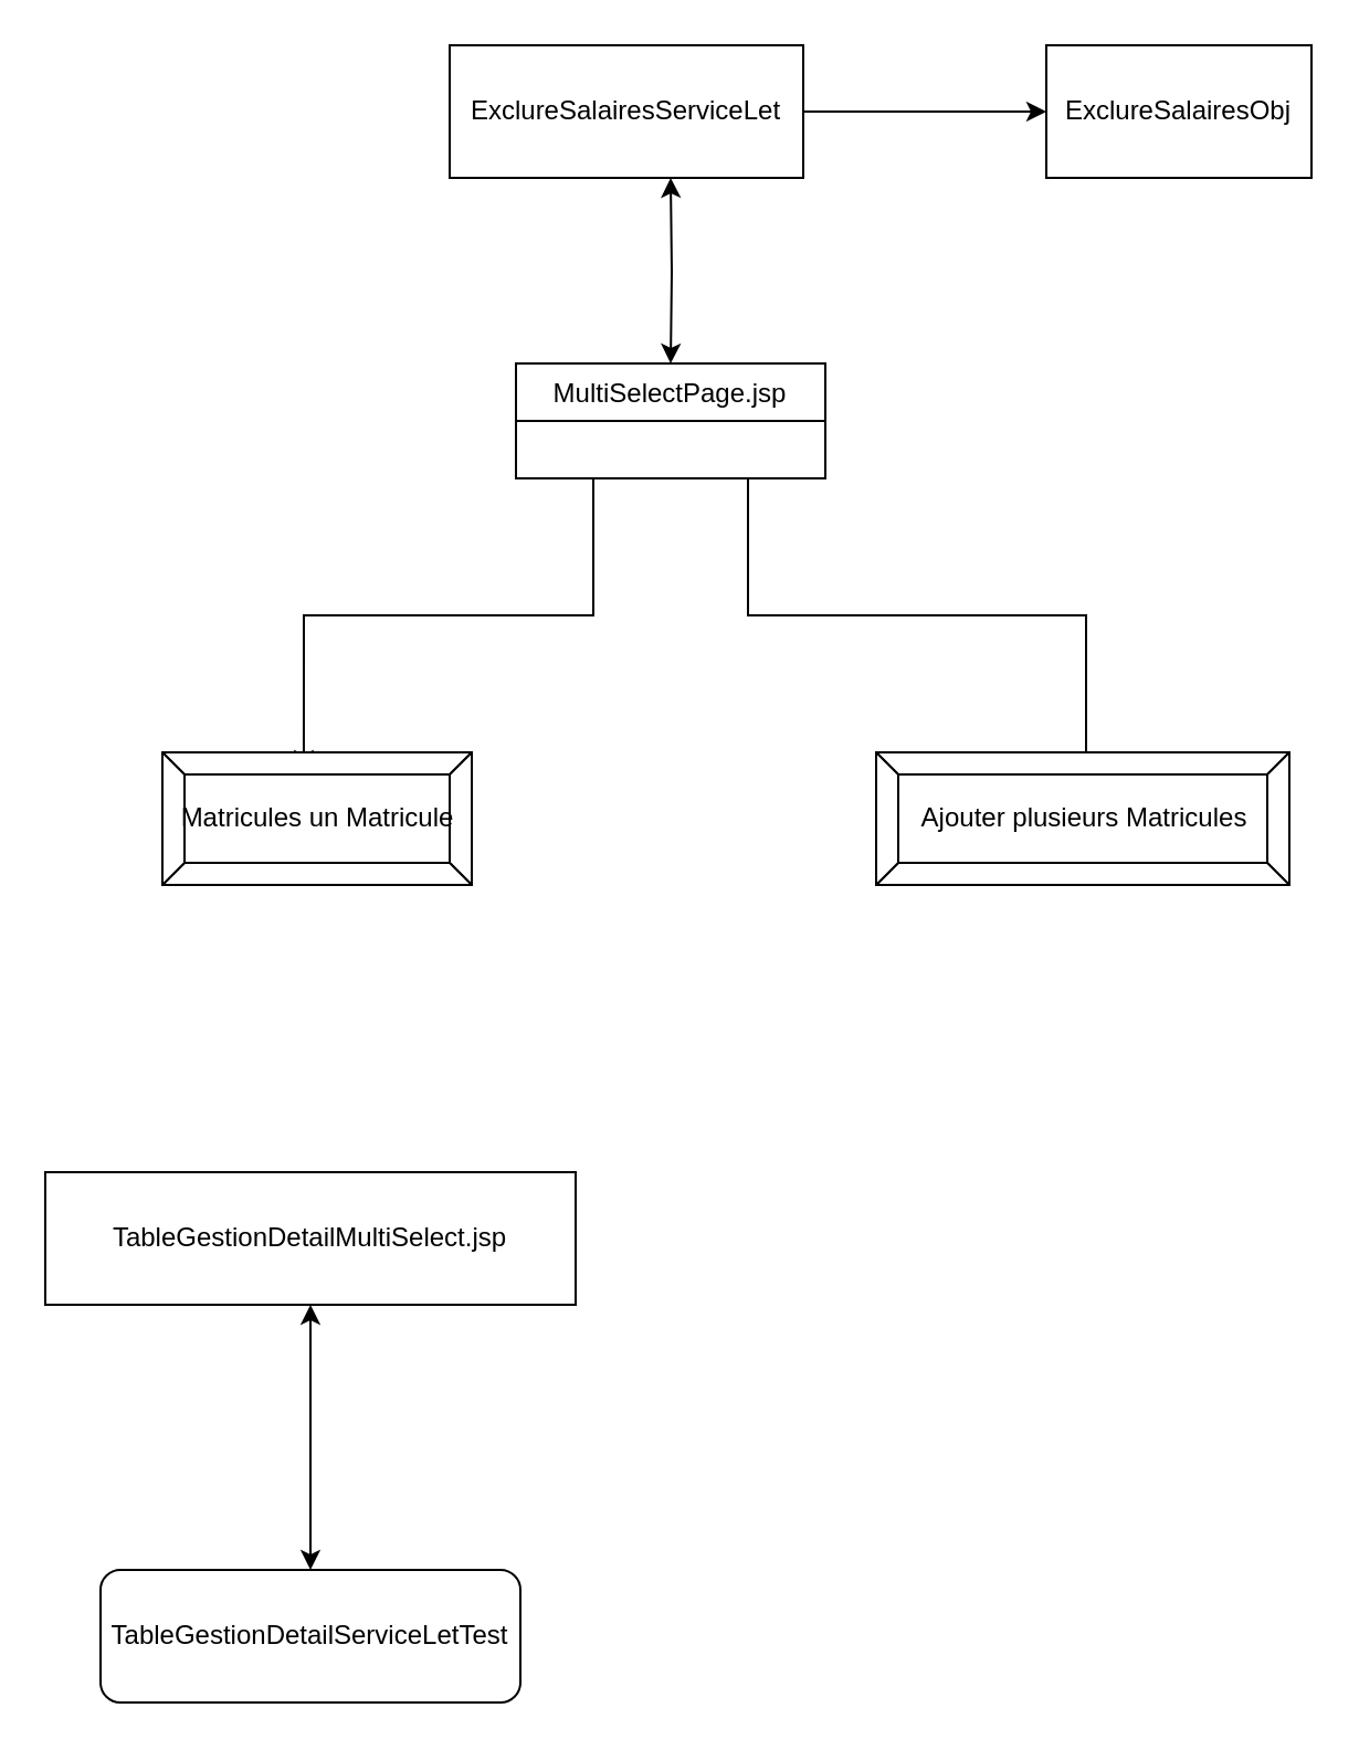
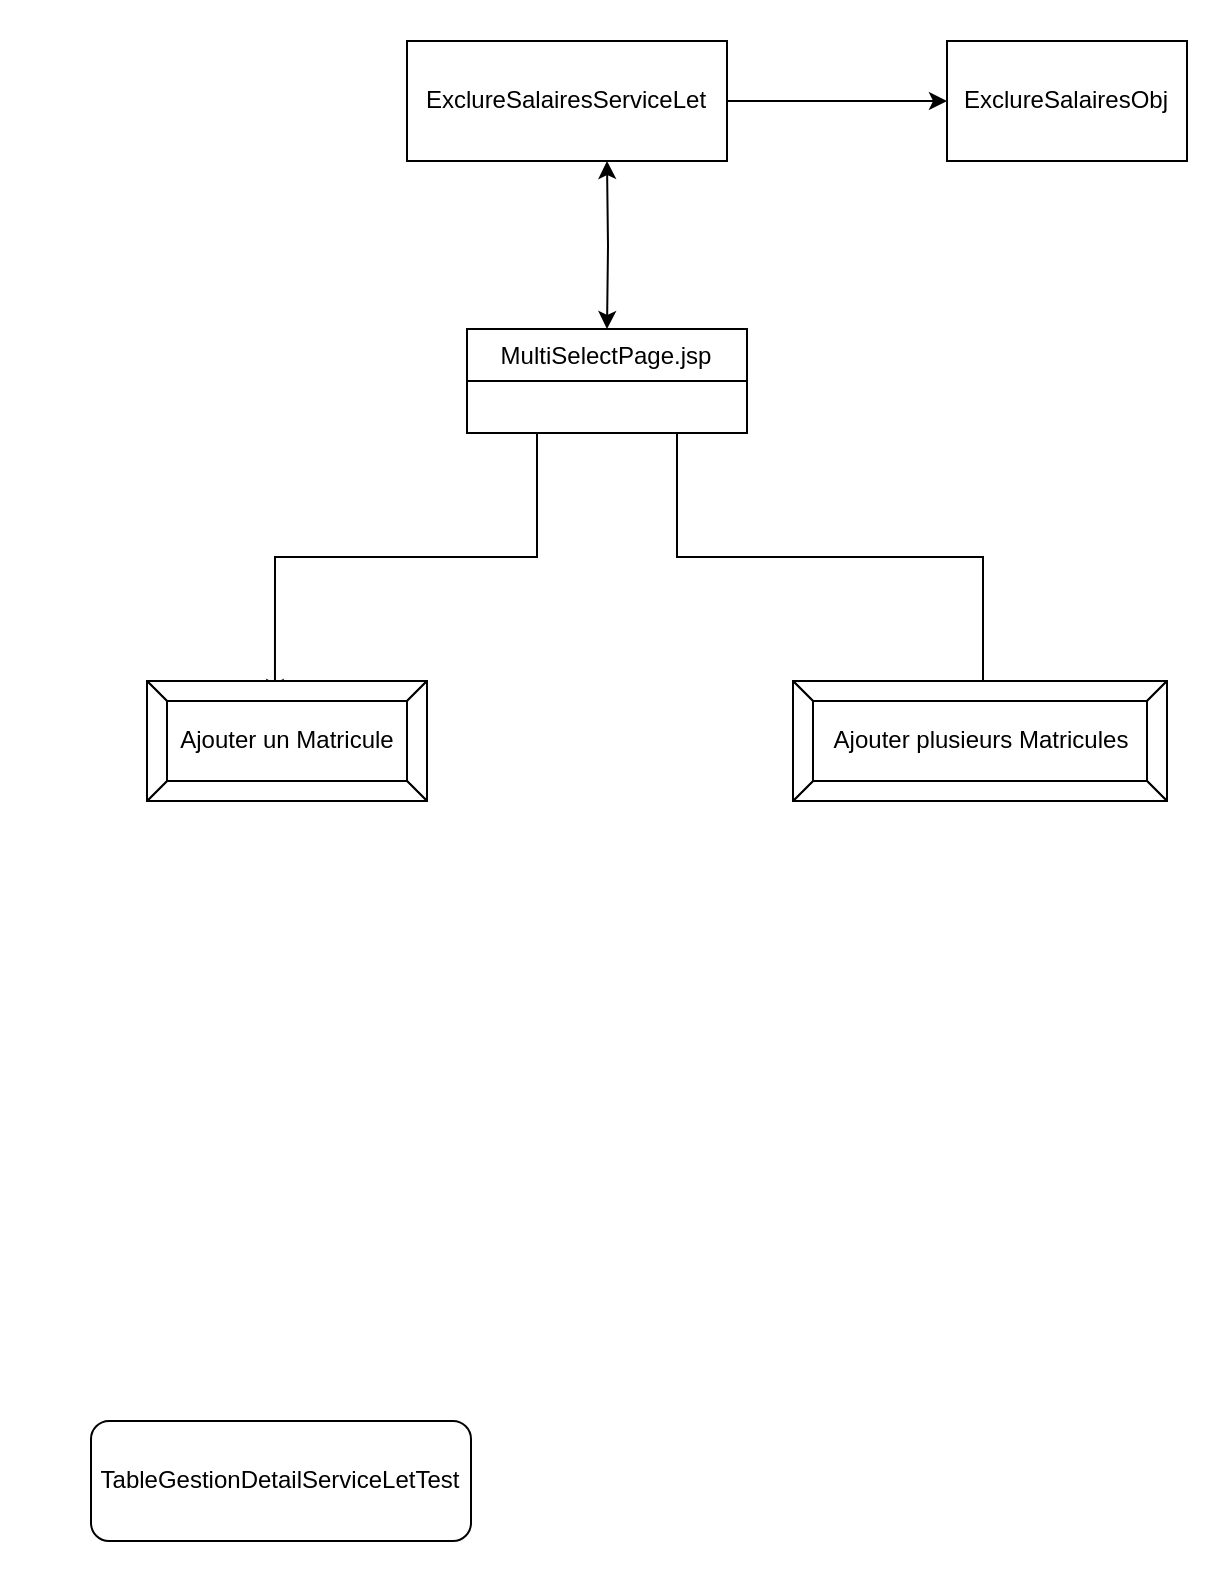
- <mxCell id="5" value="Matricules un Matricule" style="labelPosition=center;verticalLabelPosition=middle;align=center;html=1;shape=mxgraph.basic.button;dx=10;" vertex="1" parent="1"><mxGeometry x="73" y="340" width="140" height="60" as="geometry" /></mxCell>
+ <mxCell id="5" value="Ajouter un Matricule" style="labelPosition=center;verticalLabelPosition=middle;align=center;html=1;shape=mxgraph.basic.button;dx=10;" vertex="1" parent="1"><mxGeometry x="73" y="340" width="140" height="60" as="geometry" /></mxCell>
- <mxCell id="8" value="TableGestionDetailMultiSelect.jsp&lt;br&gt;" style="rounded=0;whiteSpace=wrap;html=1;" vertex="1" parent="1"><mxGeometry x="20" y="530" width="240" height="60" as="geometry" /></mxCell>
- <mxCell id="7" style="edgeStyle=orthogonalEdgeStyle;rounded=0;orthogonalLoop=1;jettySize=auto;html=1;exitX=0.5;exitY=1;exitDx=0;exitDy=0;entryX=0.5;entryY=0;entryDx=0;entryDy=0;startArrow=classic;startFill=1;endArrow=classic;endFill=1;" edge="1" parent="1" source="8" target="9"><mxGeometry relative="1" as="geometry" /></mxCell>
